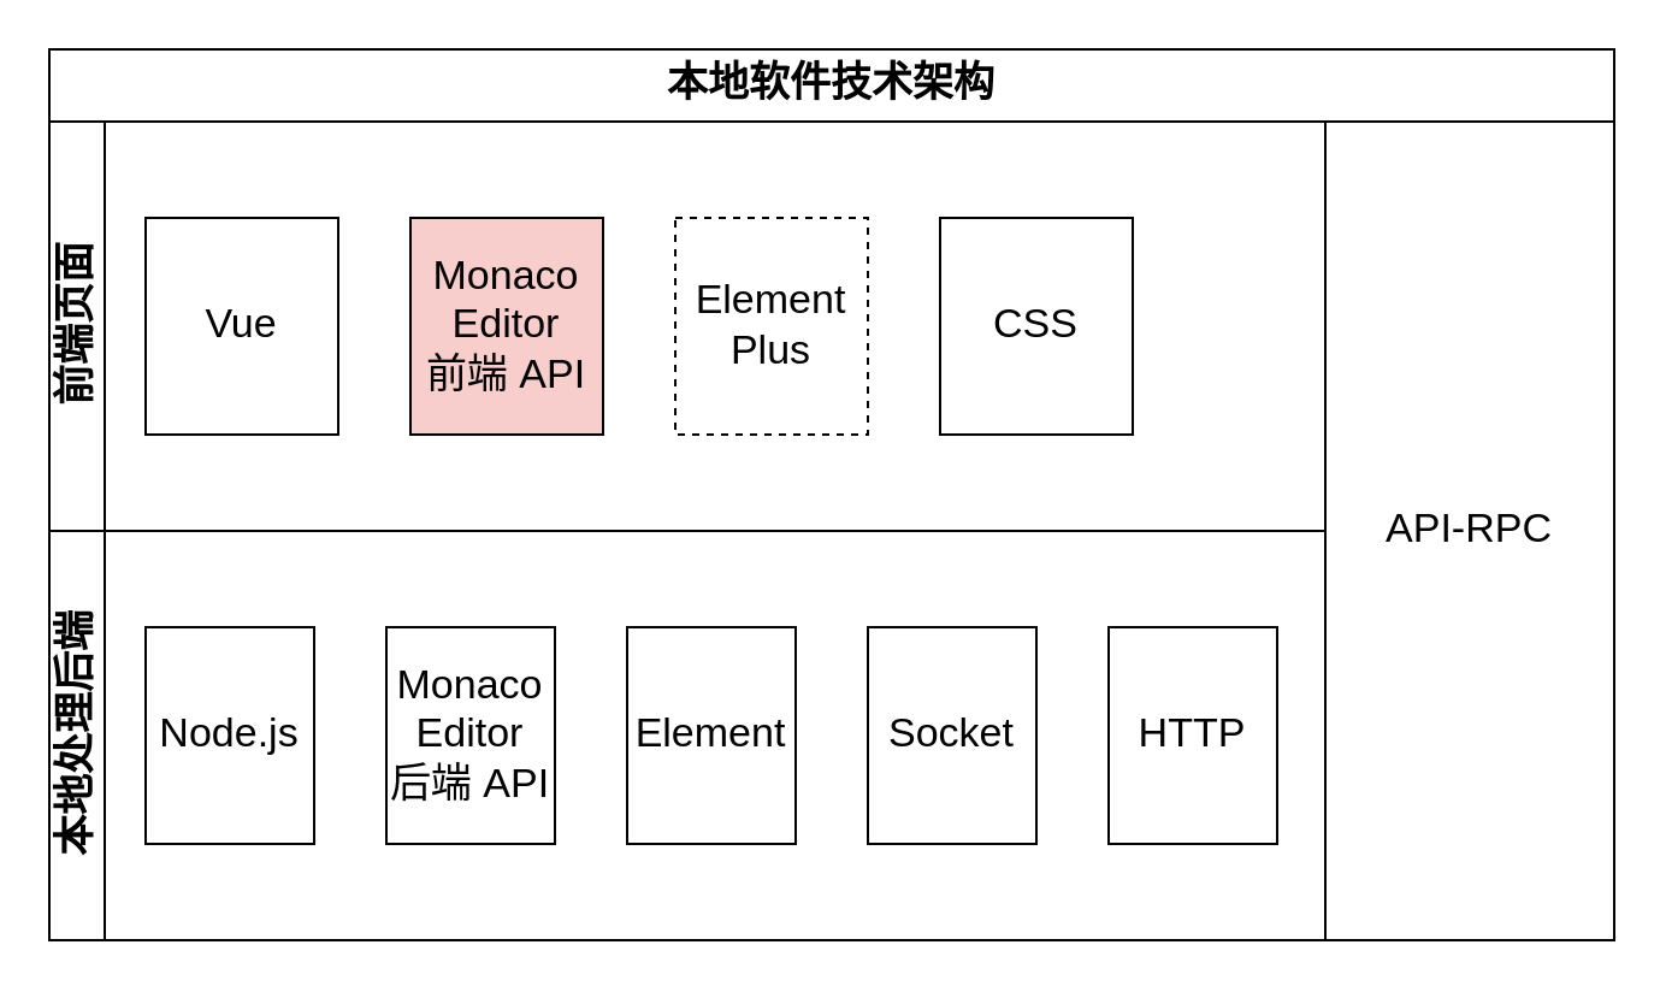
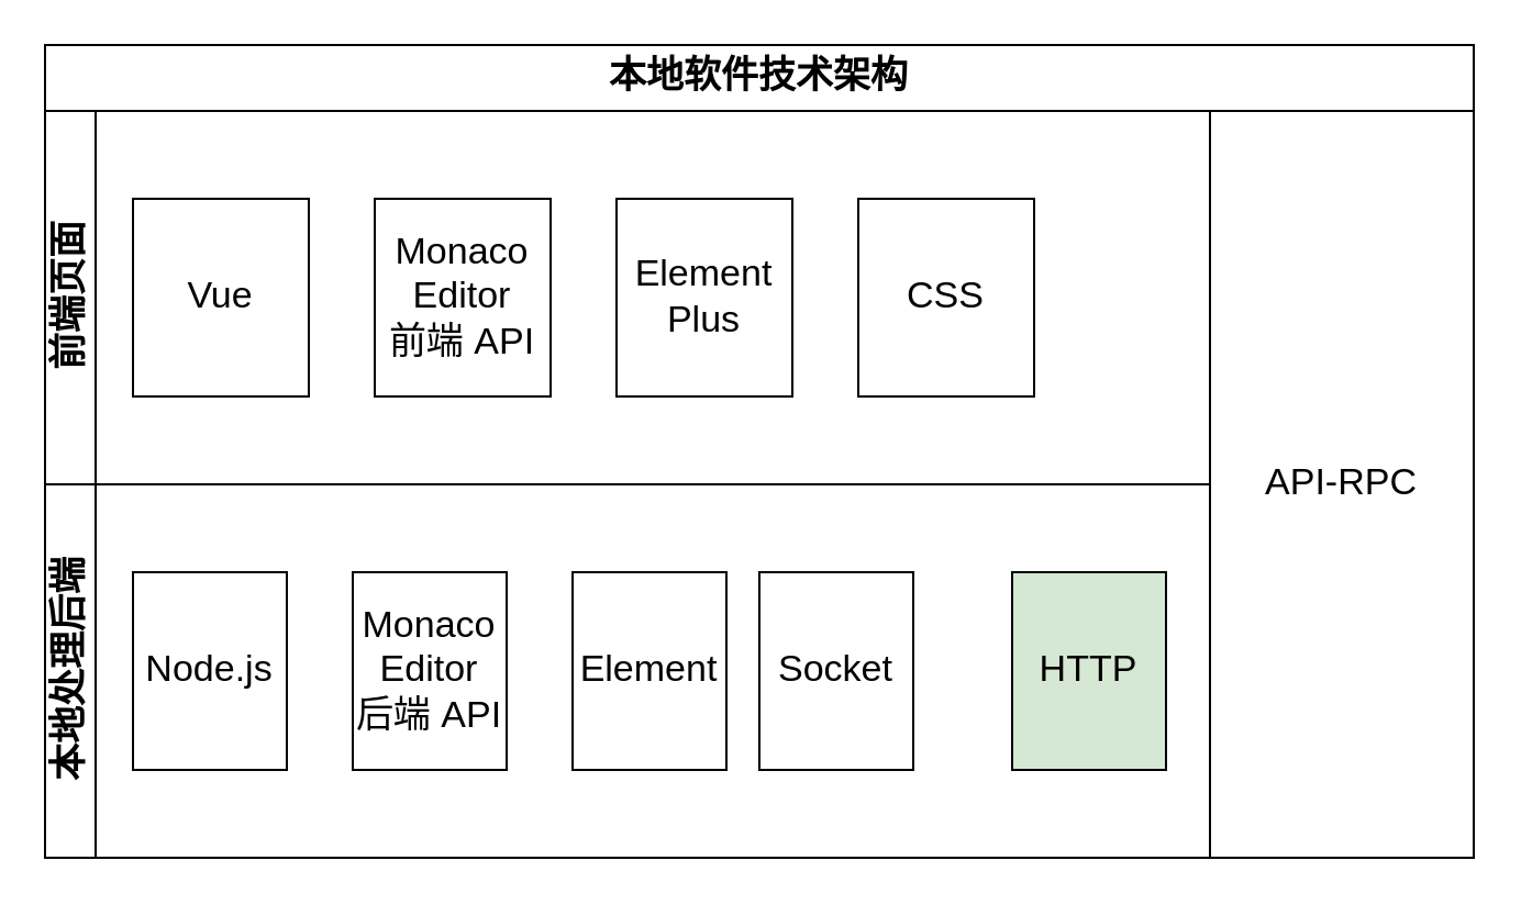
- <mxCell id="5" value="Monaco Editor&lt;br style=&quot;font-size: 17px;&quot;&gt;前端 API" style="rounded=0;whiteSpace=wrap;html=1;fontSize=17;fillColor=#f8cecc;" parent="3" vertex="1"><mxGeometry x="150" y="40" width="80" height="90" as="geometry" /></mxCell>
+ <mxCell id="5" value="Monaco Editor&lt;br style=&quot;font-size: 17px;&quot;&gt;前端 API" style="rounded=0;whiteSpace=wrap;html=1;fontSize=17;" parent="3" vertex="1"><mxGeometry x="150" y="40" width="80" height="90" as="geometry" /></mxCell>
- <mxCell id="6" value="Element Plus" style="rounded=0;whiteSpace=wrap;html=1;fontSize=17;dashed=1;" parent="3" vertex="1"><mxGeometry x="260" y="40" width="80" height="90" as="geometry" /></mxCell>
+ <mxCell id="6" value="Element Plus" style="rounded=0;whiteSpace=wrap;html=1;fontSize=17;" parent="3" vertex="1"><mxGeometry x="260" y="40" width="80" height="90" as="geometry" /></mxCell>
- <mxCell id="12" value="Socket" style="rounded=0;whiteSpace=wrap;html=1;fontSize=17;" parent="8" vertex="1"><mxGeometry x="340" y="40" width="70" height="90" as="geometry" /></mxCell>
+ <mxCell id="12" value="Socket" style="rounded=0;whiteSpace=wrap;html=1;fontSize=17;" parent="8" vertex="1"><mxGeometry x="325" y="40" width="70" height="90" as="geometry" /></mxCell>
- <mxCell id="13" value="HTTP" style="rounded=0;whiteSpace=wrap;html=1;fontSize=17;" parent="8" vertex="1"><mxGeometry x="440" y="40" width="70" height="90" as="geometry" /></mxCell>
+ <mxCell id="13" value="HTTP" style="rounded=0;whiteSpace=wrap;html=1;fontSize=17;fillColor=#d5e8d4;" parent="8" vertex="1"><mxGeometry x="440" y="40" width="70" height="90" as="geometry" /></mxCell>
